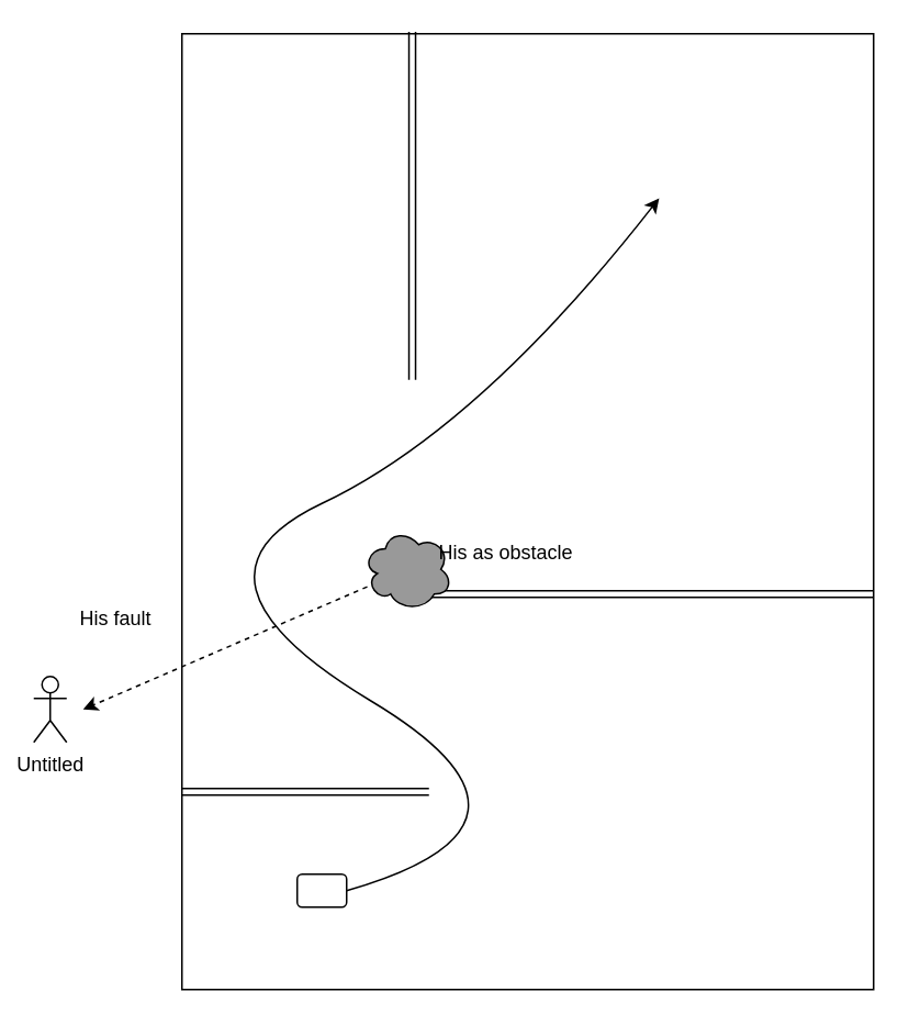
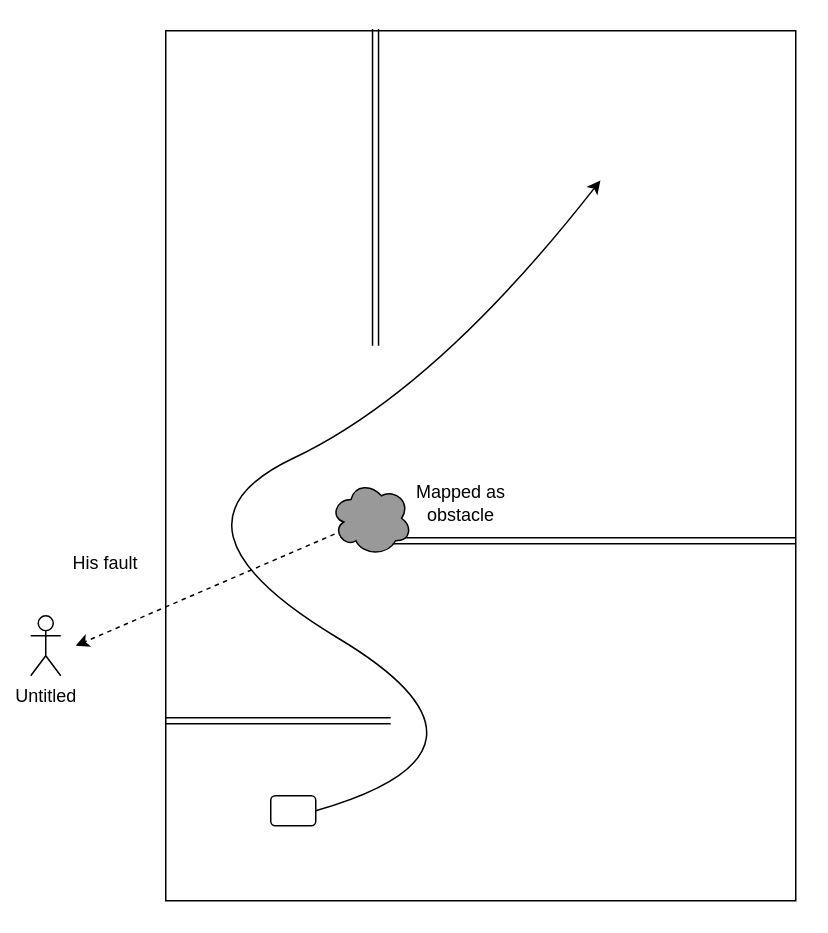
- <mxCell id="13" value="His as obstacle" style="text;html=1;strokeColor=none;fillColor=none;align=center;verticalAlign=middle;whiteSpace=wrap;rounded=0;" vertex="1" parent="4"><mxGeometry x="264" y="320" width="86" height="30" as="geometry" /></mxCell>
+ <mxCell id="13" value="Mapped as obstacle" style="text;html=1;strokeColor=none;fillColor=none;align=center;verticalAlign=middle;whiteSpace=wrap;rounded=0;" vertex="1" parent="4"><mxGeometry x="264" y="320" width="86" height="30" as="geometry" /></mxCell>
